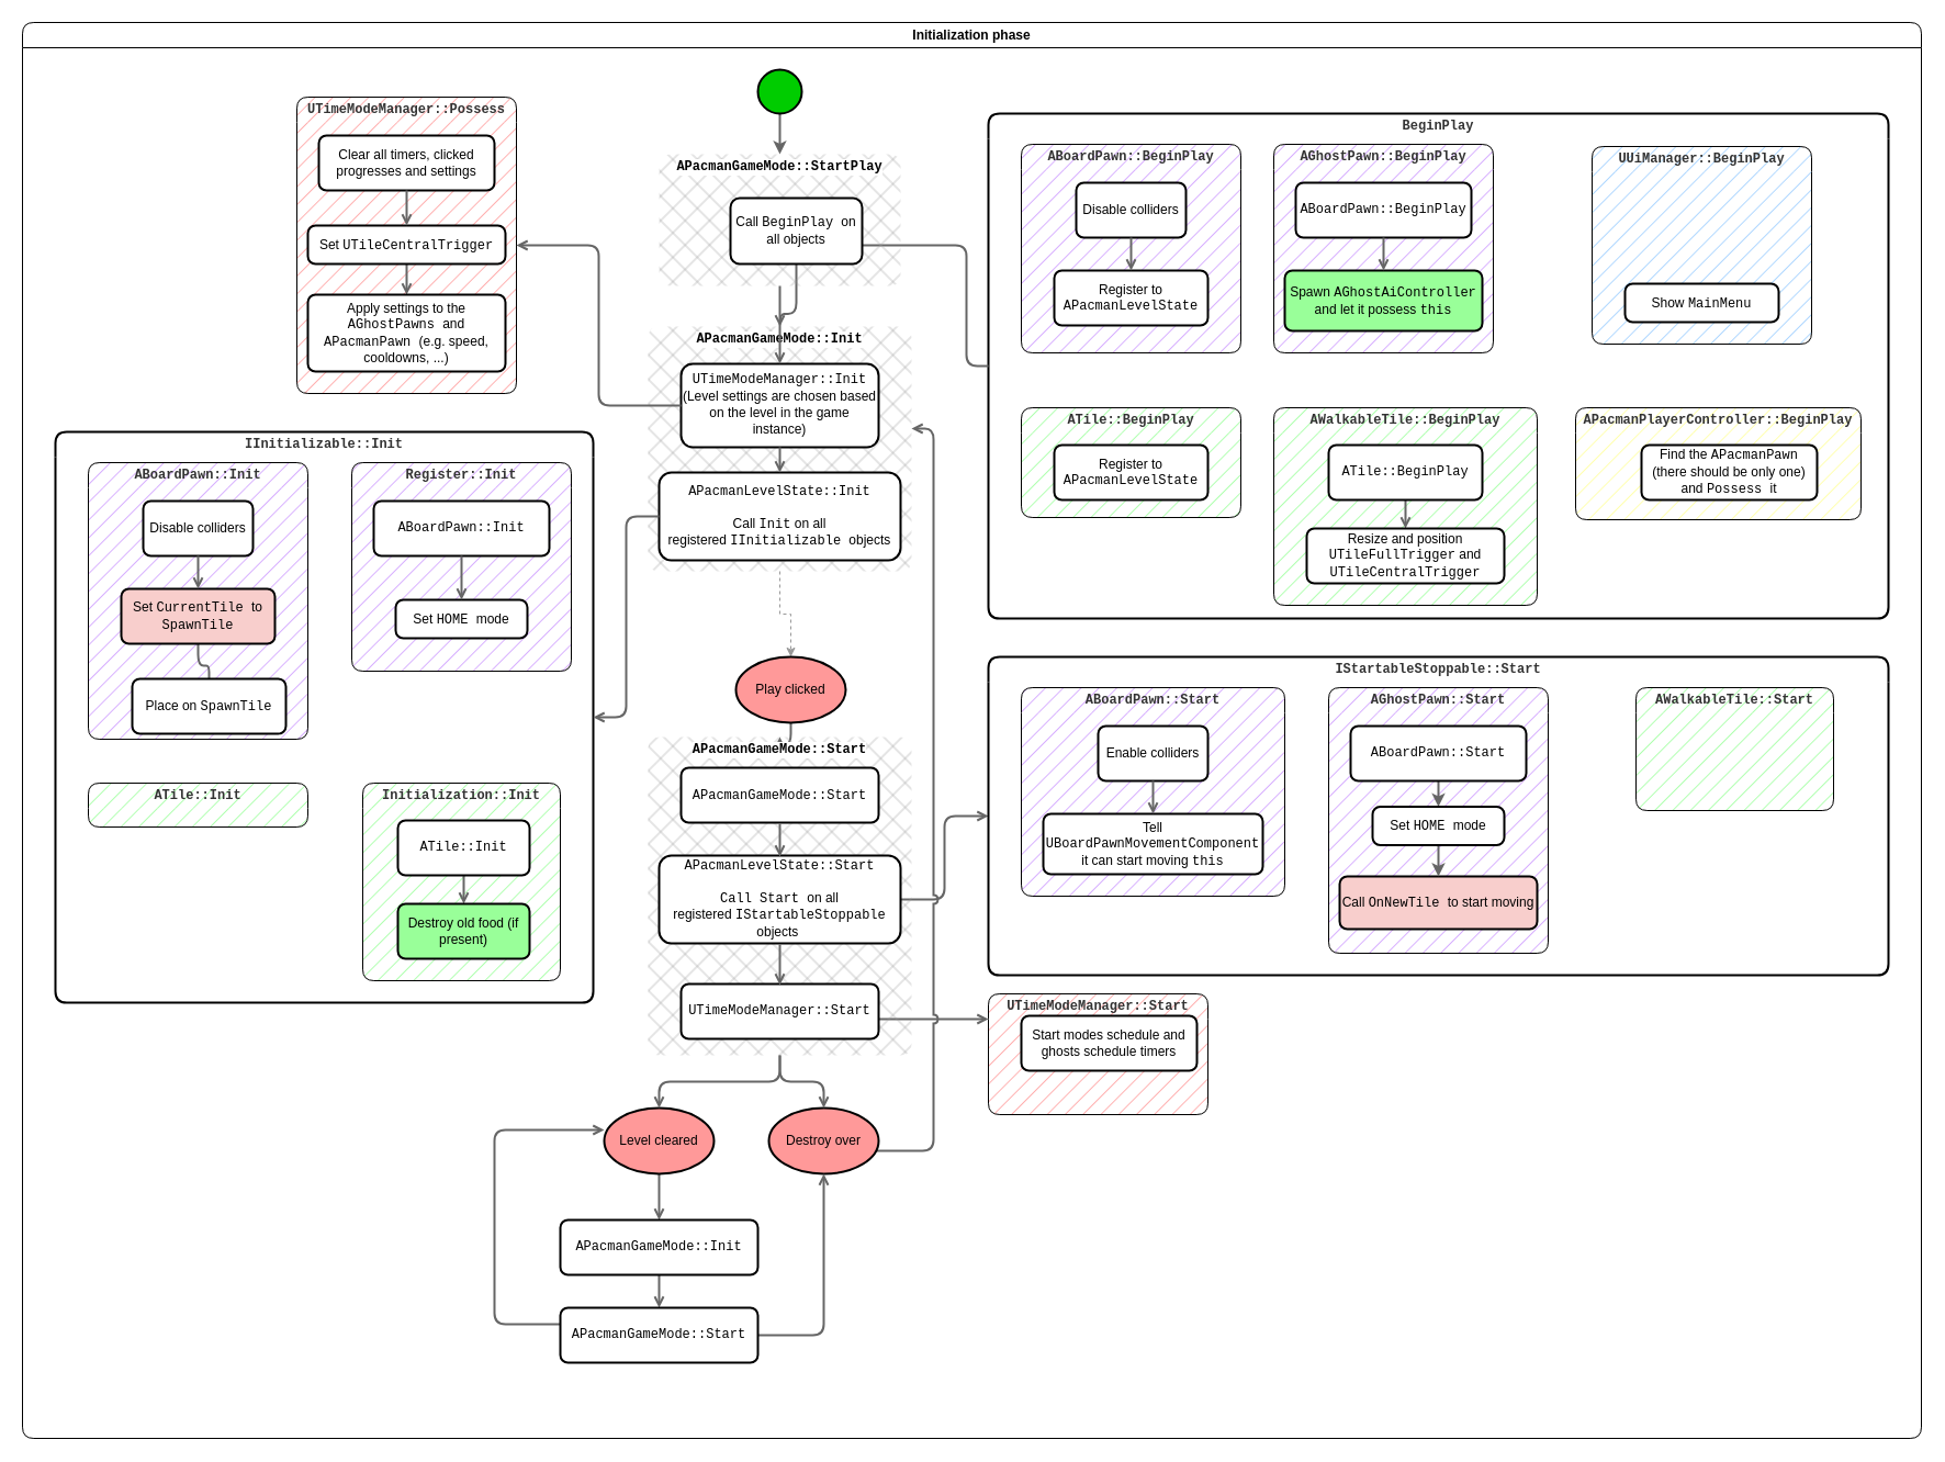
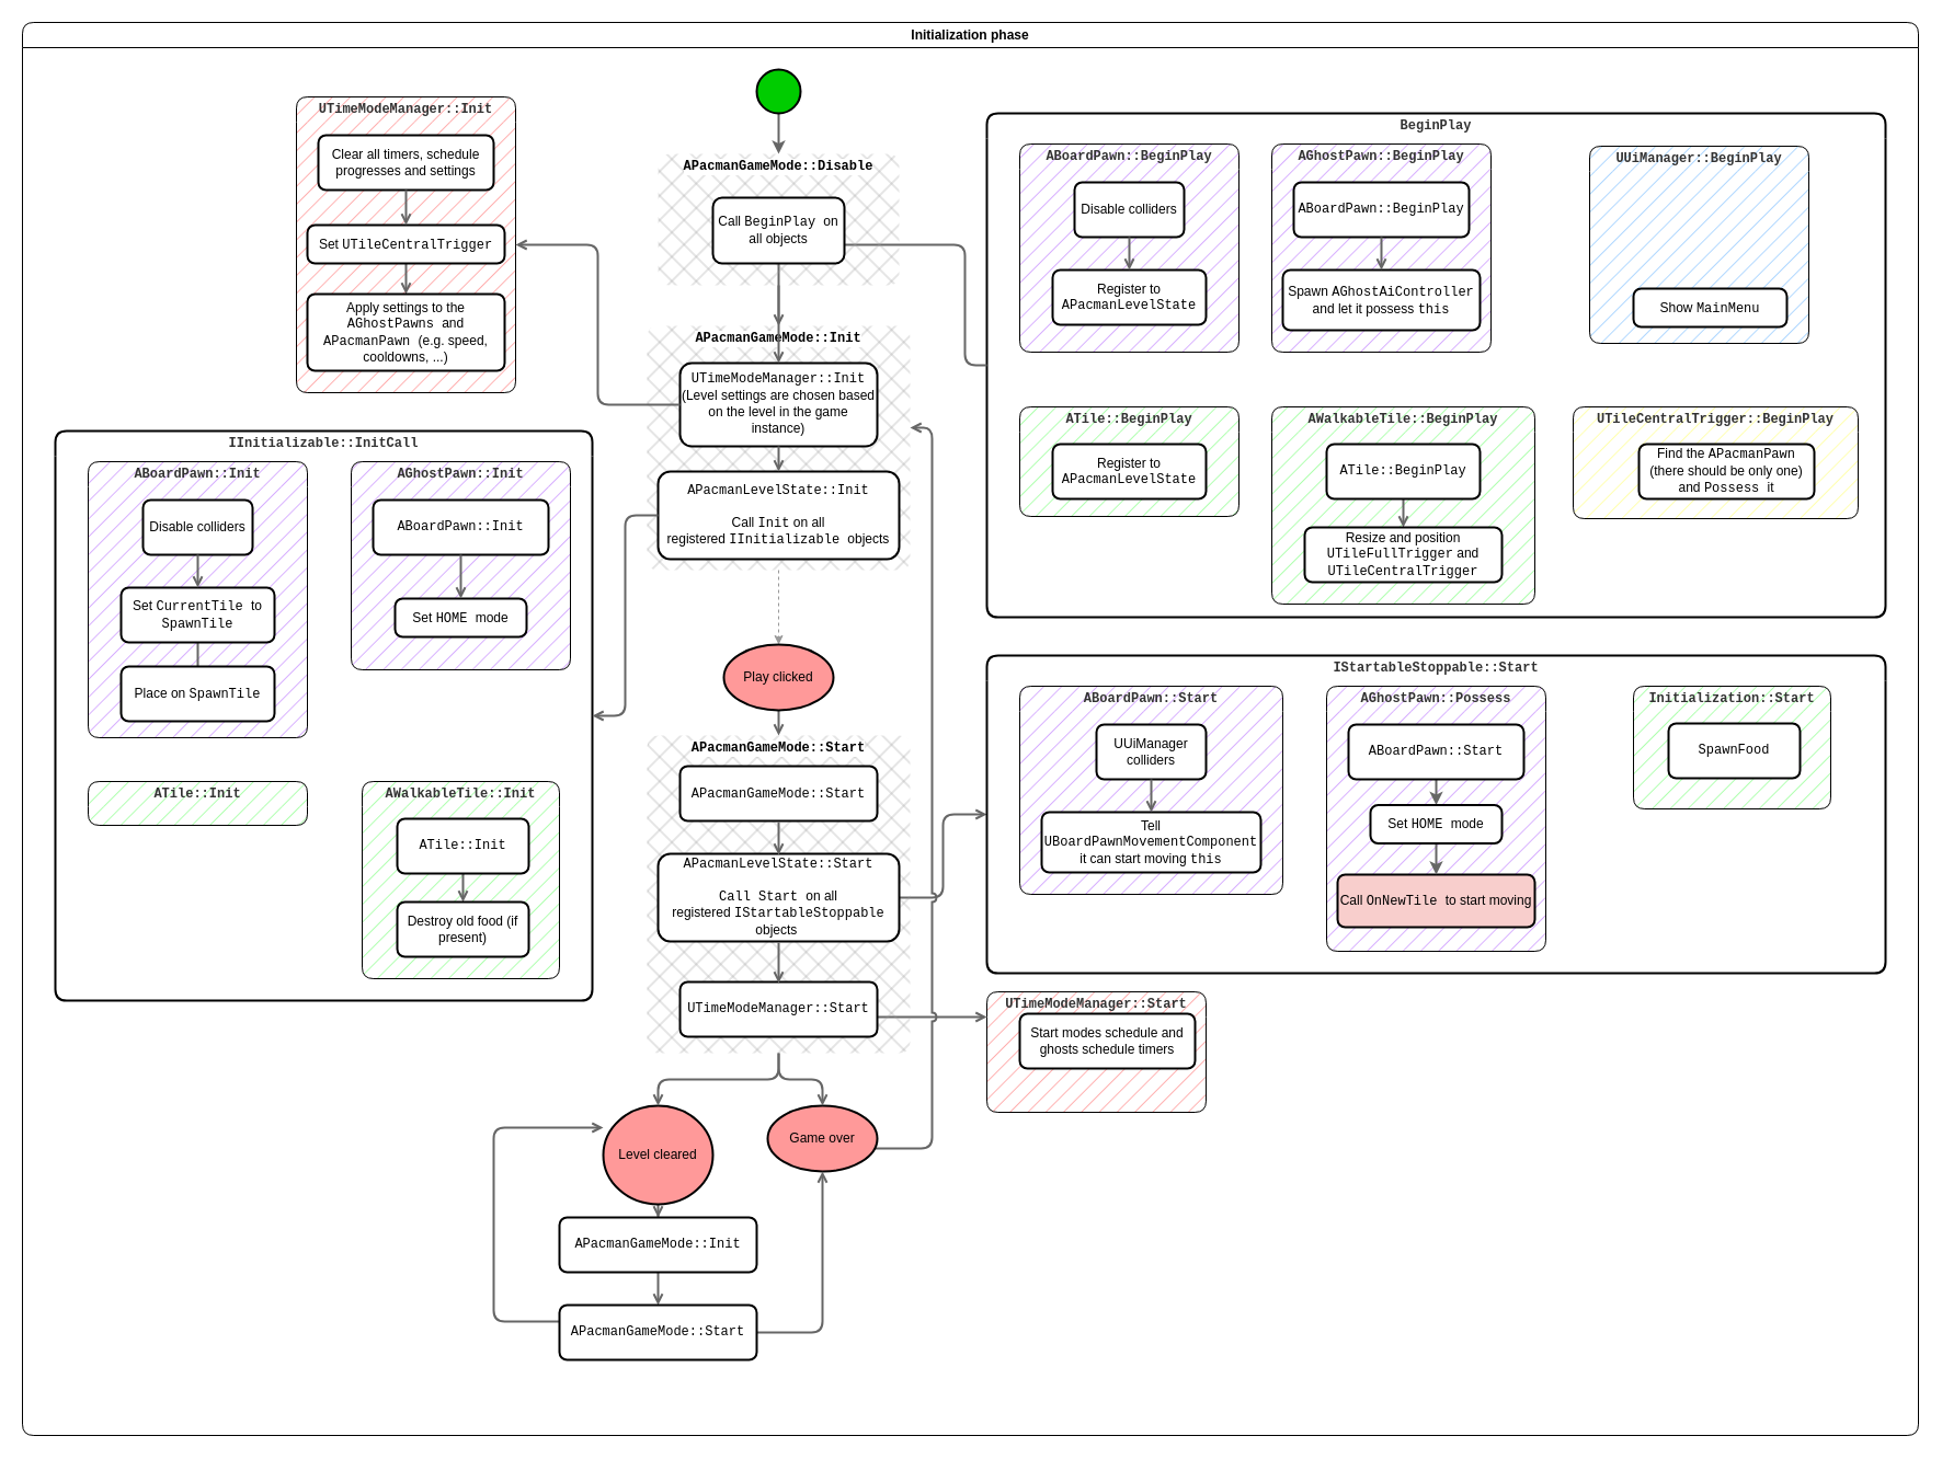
- <mxCell id="64" value="UTimeModeManager::Possess" style="swimlane;whiteSpace=wrap;html=1;fontFamily=Courier New;fillStyle=hatch;fillColor=#FF9999;fontColor=#333333;strokeColor=default;swimlaneFillColor=#FF9999;rounded=1;swimlaneLine=0;glass=0;shadow=0;" parent="2" vertex="1"><mxGeometry x="250" y="68" width="200" height="270" as="geometry"><mxRectangle x="510" y="100" width="180" height="30" as="alternateBounds" /></mxGeometry></mxCell>
+ <mxCell id="64" value="UTimeModeManager::Init" style="swimlane;whiteSpace=wrap;html=1;fontFamily=Courier New;fillStyle=hatch;fillColor=#FF9999;fontColor=#333333;strokeColor=default;swimlaneFillColor=#FF9999;rounded=1;swimlaneLine=0;glass=0;shadow=0;" parent="2" vertex="1"><mxGeometry x="250" y="68" width="200" height="270" as="geometry"><mxRectangle x="510" y="100" width="180" height="30" as="alternateBounds" /></mxGeometry></mxCell>
- <mxCell id="65" value="Clear all timers, clicked progresses and settings" style="rounded=1;whiteSpace=wrap;html=1;absoluteArcSize=1;arcSize=14;strokeWidth=2;fontFamily=Helvetica;" parent="64" vertex="1"><mxGeometry x="20" y="35" width="160" height="50" as="geometry" /></mxCell>
+ <mxCell id="65" value="Clear all timers, schedule progresses and settings" style="rounded=1;whiteSpace=wrap;html=1;absoluteArcSize=1;arcSize=14;strokeWidth=2;fontFamily=Helvetica;" parent="64" vertex="1"><mxGeometry x="20" y="35" width="160" height="50" as="geometry" /></mxCell>
- <mxCell id="82" value="APacmanGameMode::StartPlay" style="swimlane;whiteSpace=wrap;html=1;rounded=1;swimlaneLine=0;collapsible=0;strokeColor=none;swimlaneFillColor=#999999;fillColor=#999999;fillStyle=cross-hatch;fontFamily=Courier New;labelBackgroundColor=default;" parent="2" vertex="1"><mxGeometry x="580" y="120" width="220" height="120" as="geometry" /></mxCell>
+ <mxCell id="82" value="APacmanGameMode::Disable" style="swimlane;whiteSpace=wrap;html=1;rounded=1;swimlaneLine=0;collapsible=0;strokeColor=none;swimlaneFillColor=#999999;fillColor=#999999;fillStyle=cross-hatch;fontFamily=Courier New;labelBackgroundColor=default;" parent="2" vertex="1"><mxGeometry x="580" y="120" width="220" height="120" as="geometry" /></mxCell>
- <mxCell id="83" value="&lt;font face=&quot;Helvetica&quot;&gt;Call &lt;/font&gt;&lt;font face=&quot;Courier New&quot;&gt;BeginPlay &lt;/font&gt;&lt;font face=&quot;Helvetica&quot;&gt;on all objects&lt;/font&gt;" style="whiteSpace=wrap;html=1;fontFamily=Courier New;rounded=1;arcSize=14;strokeWidth=2;" parent="82" vertex="1"><mxGeometry x="65" y="40" width="120" height="60" as="geometry" /></mxCell>
+ <mxCell id="83" value="&lt;font face=&quot;Helvetica&quot;&gt;Call &lt;/font&gt;&lt;font face=&quot;Courier New&quot;&gt;BeginPlay &lt;/font&gt;&lt;font face=&quot;Helvetica&quot;&gt;on all objects&lt;/font&gt;" style="whiteSpace=wrap;html=1;fontFamily=Courier New;rounded=1;arcSize=14;strokeWidth=2;" parent="82" vertex="1"><mxGeometry x="50" y="40" width="120" height="60" as="geometry" /></mxCell>
- <mxCell id="19" value="Spawn &lt;font face=&quot;Courier New&quot;&gt;AGhostAiController&lt;/font&gt; and let it possess &lt;font face=&quot;Courier New&quot;&gt;this&lt;/font&gt;" style="rounded=1;whiteSpace=wrap;html=1;absoluteArcSize=1;arcSize=14;strokeWidth=2;fillColor=#99ff99;" parent="17" vertex="1"><mxGeometry x="10" y="115" width="180" height="55" as="geometry" /></mxCell>
+ <mxCell id="19" value="Spawn &lt;font face=&quot;Courier New&quot;&gt;AGhostAiController&lt;/font&gt; and let it possess &lt;font face=&quot;Courier New&quot;&gt;this&lt;/font&gt;" style="rounded=1;whiteSpace=wrap;html=1;absoluteArcSize=1;arcSize=14;strokeWidth=2;" parent="17" vertex="1"><mxGeometry x="10" y="115" width="180" height="55" as="geometry" /></mxCell>
- <mxCell id="28" value="Show &lt;font face=&quot;Courier New&quot;&gt;MainMenu&lt;/font&gt;" style="rounded=1;whiteSpace=wrap;html=1;absoluteArcSize=1;arcSize=14;strokeWidth=2;" parent="27" vertex="1"><mxGeometry x="30" y="125" width="140" height="35" as="geometry" /></mxCell>
+ <mxCell id="28" value="Show &lt;font face=&quot;Courier New&quot;&gt;MainMenu&lt;/font&gt;" style="rounded=1;whiteSpace=wrap;html=1;absoluteArcSize=1;arcSize=14;strokeWidth=2;" parent="27" vertex="1"><mxGeometry x="40" y="130" width="140" height="35" as="geometry" /></mxCell>
- <mxCell id="29" value="APacmanPlayerController::BeginPlay" style="swimlane;whiteSpace=wrap;html=1;fontFamily=Courier New;fillStyle=hatch;fillColor=#FFFF99;fontColor=#333333;strokeColor=default;swimlaneFillColor=#FFFF99;rounded=1;swimlaneLine=0;glass=0;shadow=0;" parent="11" vertex="1"><mxGeometry x="535" y="268" width="260" height="102" as="geometry"><mxRectangle x="510" y="100" width="180" height="30" as="alternateBounds" /></mxGeometry></mxCell>
+ <mxCell id="29" value="UTileCentralTrigger::BeginPlay" style="swimlane;whiteSpace=wrap;html=1;fontFamily=Courier New;fillStyle=hatch;fillColor=#FFFF99;fontColor=#333333;strokeColor=default;swimlaneFillColor=#FFFF99;rounded=1;swimlaneLine=0;glass=0;shadow=0;" parent="11" vertex="1"><mxGeometry x="535" y="268" width="260" height="102" as="geometry"><mxRectangle x="510" y="100" width="180" height="30" as="alternateBounds" /></mxGeometry></mxCell>
- <mxCell id="32" value="IInitializable::Init" style="swimlane;whiteSpace=wrap;html=1;fontFamily=Courier New;fillStyle=hatch;fillColor=none;fontColor=#333333;strokeColor=default;swimlaneFillColor=none;rounded=1;swimlaneLine=0;glass=0;shadow=0;strokeWidth=2;" parent="2" vertex="1"><mxGeometry x="30" y="373" width="490" height="520" as="geometry"><mxRectangle x="-310" y="345" width="180" height="30" as="alternateBounds" /></mxGeometry></mxCell>
+ <mxCell id="32" value="IInitializable::InitCall" style="swimlane;whiteSpace=wrap;html=1;fontFamily=Courier New;fillStyle=hatch;fillColor=none;fontColor=#333333;strokeColor=default;swimlaneFillColor=none;rounded=1;swimlaneLine=0;glass=0;shadow=0;strokeWidth=2;" parent="2" vertex="1"><mxGeometry x="30" y="373" width="490" height="520" as="geometry"><mxRectangle x="-310" y="345" width="180" height="30" as="alternateBounds" /></mxGeometry></mxCell>
- <mxCell id="40" value="Register::Init" style="swimlane;whiteSpace=wrap;html=1;fontFamily=Courier New;fillStyle=hatch;fillColor=#CC99FF;fontColor=#333333;strokeColor=default;swimlaneFillColor=#CC99FF;rounded=1;swimlaneLine=0;glass=0;shadow=0;" parent="32" vertex="1"><mxGeometry x="270" y="28" width="200" height="190" as="geometry"><mxRectangle x="510" y="100" width="180" height="30" as="alternateBounds" /></mxGeometry></mxCell>
+ <mxCell id="40" value="AGhostPawn::Init" style="swimlane;whiteSpace=wrap;html=1;fontFamily=Courier New;fillStyle=hatch;fillColor=#CC99FF;fontColor=#333333;strokeColor=default;swimlaneFillColor=#CC99FF;rounded=1;swimlaneLine=0;glass=0;shadow=0;" parent="32" vertex="1"><mxGeometry x="270" y="28" width="200" height="190" as="geometry"><mxRectangle x="510" y="100" width="180" height="30" as="alternateBounds" /></mxGeometry></mxCell>
- <mxCell id="37" value="Set &lt;font face=&quot;Courier New&quot;&gt;CurrentTile &lt;/font&gt;to &lt;font face=&quot;Courier New&quot;&gt;SpawnTile&lt;/font&gt;" style="rounded=1;whiteSpace=wrap;html=1;absoluteArcSize=1;arcSize=14;strokeWidth=2;fillColor=#f8cecc;" parent="34" vertex="1"><mxGeometry x="30" y="115" width="140" height="50" as="geometry" /></mxCell>
+ <mxCell id="37" value="Set &lt;font face=&quot;Courier New&quot;&gt;CurrentTile &lt;/font&gt;to &lt;font face=&quot;Courier New&quot;&gt;SpawnTile&lt;/font&gt;" style="rounded=1;whiteSpace=wrap;html=1;absoluteArcSize=1;arcSize=14;strokeWidth=2;" parent="34" vertex="1"><mxGeometry x="30" y="115" width="140" height="50" as="geometry" /></mxCell>
- <mxCell id="9" value="Play clicked" style="strokeWidth=2;html=1;shape=mxgraph.flowchart.start_1;whiteSpace=wrap;fillColor=#FF9999;" parent="2" vertex="1"><mxGeometry x="650" y="578" width="100" height="60" as="geometry" /></mxCell>
+ <mxCell id="9" value="Play clicked" style="strokeWidth=2;html=1;shape=mxgraph.flowchart.start_1;whiteSpace=wrap;fillColor=#FF9999;" parent="2" vertex="1"><mxGeometry x="640" y="568" width="100" height="60" as="geometry" /></mxCell>
- <mxCell id="55" value="AGhostPawn::Start" style="swimlane;whiteSpace=wrap;html=1;fontFamily=Courier New;fillStyle=hatch;fillColor=#CC99FF;fontColor=#333333;strokeColor=default;swimlaneFillColor=#CC99FF;rounded=1;swimlaneLine=0;glass=0;shadow=0;" parent="49" vertex="1"><mxGeometry x="310" y="28" width="200" height="242" as="geometry"><mxRectangle x="510" y="100" width="180" height="30" as="alternateBounds" /></mxGeometry></mxCell>
+ <mxCell id="55" value="AGhostPawn::Possess" style="swimlane;whiteSpace=wrap;html=1;fontFamily=Courier New;fillStyle=hatch;fillColor=#CC99FF;fontColor=#333333;strokeColor=default;swimlaneFillColor=#CC99FF;rounded=1;swimlaneLine=0;glass=0;shadow=0;" parent="49" vertex="1"><mxGeometry x="310" y="28" width="200" height="242" as="geometry"><mxRectangle x="510" y="100" width="180" height="30" as="alternateBounds" /></mxGeometry></mxCell>
- <mxCell id="61" value="AWalkableTile::Start" style="swimlane;whiteSpace=wrap;html=1;fontFamily=Courier New;fillStyle=hatch;fillColor=#99FF99;fontColor=#333333;strokeColor=default;swimlaneFillColor=#99FF99;rounded=1;swimlaneLine=0;glass=0;shadow=0;" parent="49" vertex="1"><mxGeometry x="590" y="28" width="180" height="112" as="geometry"><mxRectangle x="510" y="100" width="180" height="30" as="alternateBounds" /></mxGeometry></mxCell>
+ <mxCell id="61" value="Initialization::Start" style="swimlane;whiteSpace=wrap;html=1;fontFamily=Courier New;fillStyle=hatch;fillColor=#99FF99;fontColor=#333333;strokeColor=default;swimlaneFillColor=#99FF99;rounded=1;swimlaneLine=0;glass=0;shadow=0;" parent="49" vertex="1"><mxGeometry x="590" y="28" width="180" height="112" as="geometry"><mxRectangle x="510" y="100" width="180" height="30" as="alternateBounds" /></mxGeometry></mxCell>
- <mxCell id="39" value="Place on &lt;font face=&quot;Courier New&quot;&gt;SpawnTile&lt;/font&gt;" style="rounded=1;whiteSpace=wrap;html=1;absoluteArcSize=1;arcSize=14;strokeWidth=2;" parent="34" vertex="1"><mxGeometry x="40" y="197" width="140" height="50" as="geometry" /></mxCell>
+ <mxCell id="39" value="Place on &lt;font face=&quot;Courier New&quot;&gt;SpawnTile&lt;/font&gt;" style="rounded=1;whiteSpace=wrap;html=1;absoluteArcSize=1;arcSize=14;strokeWidth=2;" parent="34" vertex="1"><mxGeometry x="30" y="187" width="140" height="50" as="geometry" /></mxCell>
+ <mxCell id="62" value="SpawnFood" style="rounded=1;whiteSpace=wrap;html=1;absoluteArcSize=1;arcSize=14;strokeWidth=2;fontFamily=Courier New;" parent="61" vertex="1"><mxGeometry x="32" y="34" width="120" height="50" as="geometry" /></mxCell>
- <mxCell id="52" value="Enable colliders" style="rounded=1;whiteSpace=wrap;html=1;absoluteArcSize=1;arcSize=14;strokeWidth=2;" parent="51" vertex="1"><mxGeometry x="70" y="35" width="100" height="50" as="geometry" /></mxCell>
+ <mxCell id="52" value="UUiManager colliders" style="rounded=1;whiteSpace=wrap;html=1;absoluteArcSize=1;arcSize=14;strokeWidth=2;" parent="51" vertex="1"><mxGeometry x="70" y="35" width="100" height="50" as="geometry" /></mxCell>
- <mxCell id="45" value="Initialization::Init" style="swimlane;whiteSpace=wrap;html=1;fontFamily=Courier New;fillStyle=hatch;fillColor=#99FF99;fontColor=#333333;strokeColor=default;swimlaneFillColor=#99FF99;rounded=1;swimlaneLine=0;glass=0;shadow=0;" parent="32" vertex="1"><mxGeometry x="280" y="320" width="180" height="180" as="geometry"><mxRectangle x="510" y="100" width="180" height="30" as="alternateBounds" /></mxGeometry></mxCell>
+ <mxCell id="45" value="AWalkableTile::Init" style="swimlane;whiteSpace=wrap;html=1;fontFamily=Courier New;fillStyle=hatch;fillColor=#99FF99;fontColor=#333333;strokeColor=default;swimlaneFillColor=#99FF99;rounded=1;swimlaneLine=0;glass=0;shadow=0;" parent="32" vertex="1"><mxGeometry x="280" y="320" width="180" height="180" as="geometry"><mxRectangle x="510" y="100" width="180" height="30" as="alternateBounds" /></mxGeometry></mxCell>
- <mxCell id="48" value="&lt;font&gt;Destroy old food (if present)&lt;/font&gt;" style="rounded=1;whiteSpace=wrap;html=1;absoluteArcSize=1;arcSize=14;strokeWidth=2;fontFamily=Helvetica;fillColor=#99ff99;" parent="45" vertex="1"><mxGeometry x="32" y="110" width="120" height="50" as="geometry" /></mxCell>
+ <mxCell id="48" value="&lt;font&gt;Destroy old food (if present)&lt;/font&gt;" style="rounded=1;whiteSpace=wrap;html=1;absoluteArcSize=1;arcSize=14;strokeWidth=2;fontFamily=Helvetica;" parent="45" vertex="1"><mxGeometry x="32" y="110" width="120" height="50" as="geometry" /></mxCell>
- <mxCell id="78" value="Level cleared" style="strokeWidth=2;html=1;shape=mxgraph.flowchart.start_1;whiteSpace=wrap;fillColor=#FF9999;" parent="2" vertex="1"><mxGeometry x="530" y="989" width="100" height="60" as="geometry" /></mxCell>
+ <mxCell id="78" value="Level cleared" style="strokeWidth=2;html=1;shape=mxgraph.flowchart.start_1;whiteSpace=wrap;fillColor=#FF9999;" parent="2" vertex="1"><mxGeometry x="530" y="989" width="100" height="90" as="geometry" /></mxCell>
- <mxCell id="80" value="Destroy over" style="strokeWidth=2;html=1;shape=mxgraph.flowchart.start_1;whiteSpace=wrap;fillColor=#FF9999;" parent="2" vertex="1"><mxGeometry x="680" y="989" width="100" height="60" as="geometry" /></mxCell>
+ <mxCell id="80" value="Game over" style="strokeWidth=2;html=1;shape=mxgraph.flowchart.start_1;whiteSpace=wrap;fillColor=#FF9999;" parent="2" vertex="1"><mxGeometry x="680" y="989" width="100" height="60" as="geometry" /></mxCell>
